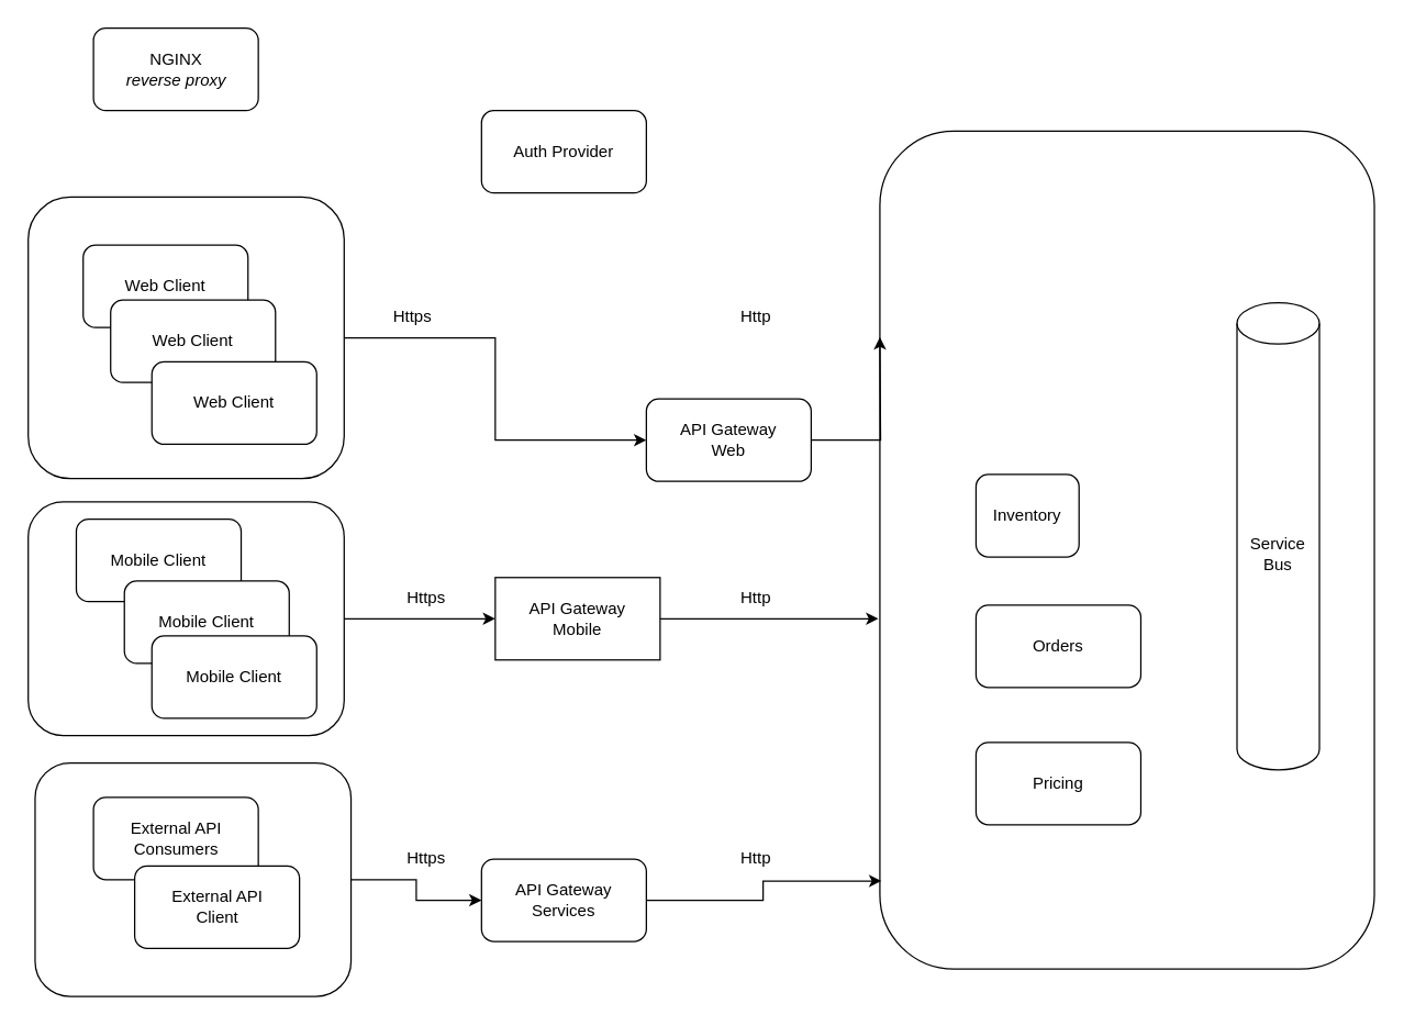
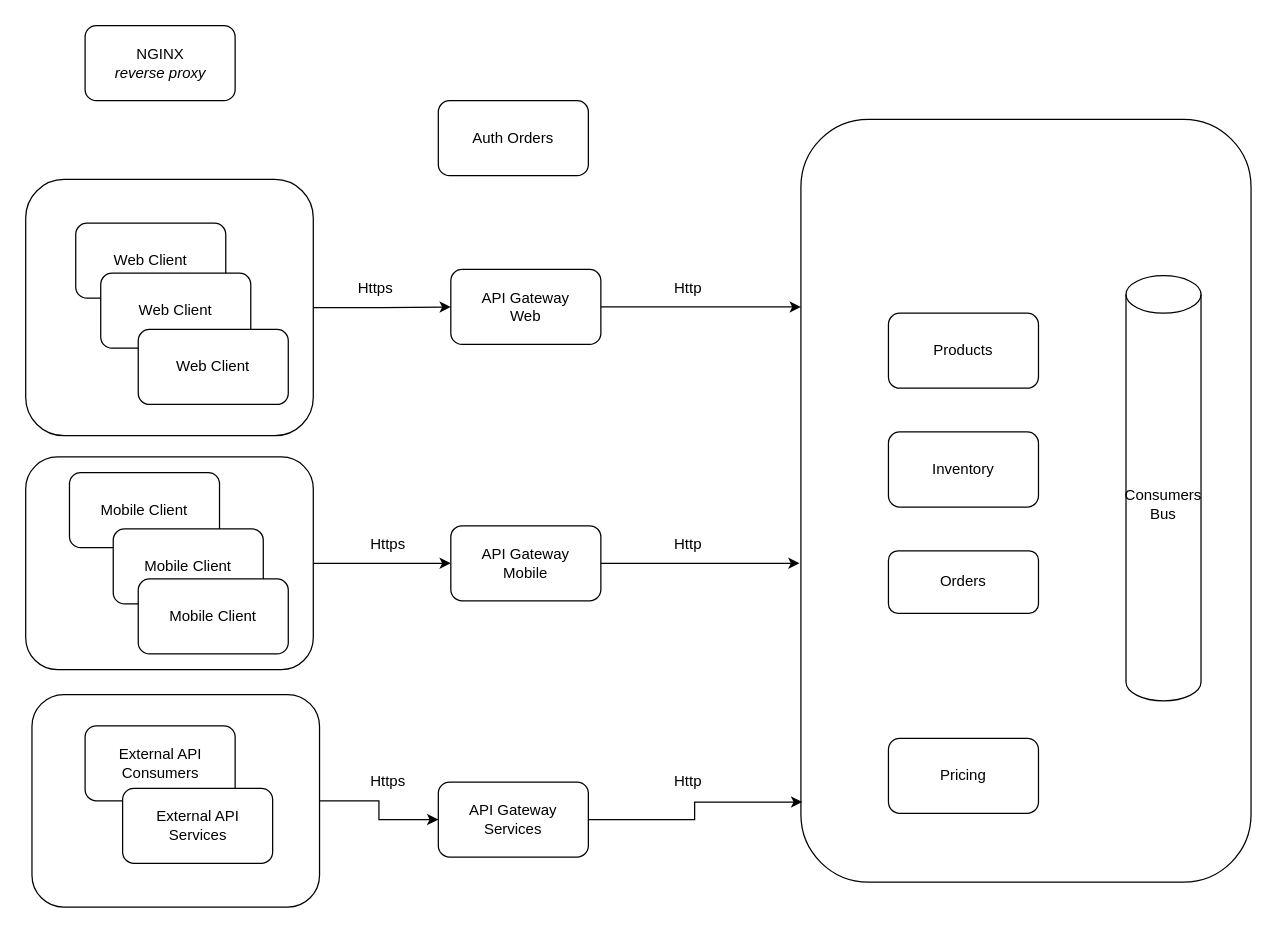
- <mxCell id="18" value="Auth Provider" style="rounded=1;whiteSpace=wrap;html=1;" vertex="1" parent="1"><mxGeometry x="350" y="80" width="120" height="60" as="geometry" /></mxCell>
+ <mxCell id="18" value="Auth Orders" style="rounded=1;whiteSpace=wrap;html=1;" vertex="1" parent="1"><mxGeometry x="350" y="80" width="120" height="60" as="geometry" /></mxCell>
+ <mxCell id="12" value="Products" style="rounded=1;whiteSpace=wrap;html=1;" vertex="1" parent="1"><mxGeometry x="710" y="250" width="120" height="60" as="geometry" /></mxCell>
- <mxCell id="17" value="API Gateway&lt;br&gt;Web" style="rounded=1;whiteSpace=wrap;html=1;" vertex="1" parent="1"><mxGeometry x="470" y="290" width="120" height="60" as="geometry" /></mxCell>
+ <mxCell id="17" value="API Gateway&lt;br&gt;Web" style="rounded=1;whiteSpace=wrap;html=1;" vertex="1" parent="1"><mxGeometry x="360" y="215" width="120" height="60" as="geometry" /></mxCell>
- <mxCell id="13" value="Inventory" style="rounded=1;whiteSpace=wrap;html=1;" vertex="1" parent="1"><mxGeometry x="710" y="345" width="75" height="60" as="geometry" /></mxCell>
+ <mxCell id="13" value="Inventory" style="rounded=1;whiteSpace=wrap;html=1;" vertex="1" parent="1"><mxGeometry x="710" y="345" width="120" height="60" as="geometry" /></mxCell>
- <mxCell id="15" value="Service Bus" style="shape=cylinder3;whiteSpace=wrap;html=1;boundedLbl=1;backgroundOutline=1;size=15;" vertex="1" parent="1"><mxGeometry x="900" y="220" width="60" height="340" as="geometry" /></mxCell>
+ <mxCell id="15" value="Consumers Bus" style="shape=cylinder3;whiteSpace=wrap;html=1;boundedLbl=1;backgroundOutline=1;size=15;" vertex="1" parent="1"><mxGeometry x="900" y="220" width="60" height="340" as="geometry" /></mxCell>
- <mxCell id="20" value="API Gateway&lt;br&gt;Mobile" style="whiteSpace=wrap;html=1;rounded=0;" vertex="1" parent="1"><mxGeometry x="360" y="420" width="120" height="60" as="geometry" /></mxCell>
+ <mxCell id="20" value="API Gateway&lt;br&gt;Mobile" style="rounded=1;whiteSpace=wrap;html=1;" vertex="1" parent="1"><mxGeometry x="360" y="420" width="120" height="60" as="geometry" /></mxCell>
- <mxCell id="14" value="Orders" style="rounded=1;whiteSpace=wrap;html=1;" vertex="1" parent="1"><mxGeometry x="710" y="440" width="120" height="60" as="geometry" /></mxCell>
+ <mxCell id="14" value="Orders" style="rounded=1;whiteSpace=wrap;html=1;" vertex="1" parent="1"><mxGeometry x="710" y="440" width="120" height="50" as="geometry" /></mxCell>
- <mxCell id="23" value="Pricing" style="rounded=1;whiteSpace=wrap;html=1;" vertex="1" parent="1"><mxGeometry x="710" y="540" width="120" height="60" as="geometry" /></mxCell>
+ <mxCell id="23" value="Pricing" style="rounded=1;whiteSpace=wrap;html=1;" vertex="1" parent="1"><mxGeometry x="710" y="590" width="120" height="60" as="geometry" /></mxCell>
- <mxCell id="22" value="External API &lt;br&gt;Client" style="rounded=1;whiteSpace=wrap;html=1;" vertex="1" parent="1"><mxGeometry x="97.5" y="630" width="120" height="60" as="geometry" /></mxCell>
+ <mxCell id="22" value="External API &lt;br&gt;Services" style="rounded=1;whiteSpace=wrap;html=1;" vertex="1" parent="1"><mxGeometry x="97.5" y="630" width="120" height="60" as="geometry" /></mxCell>
